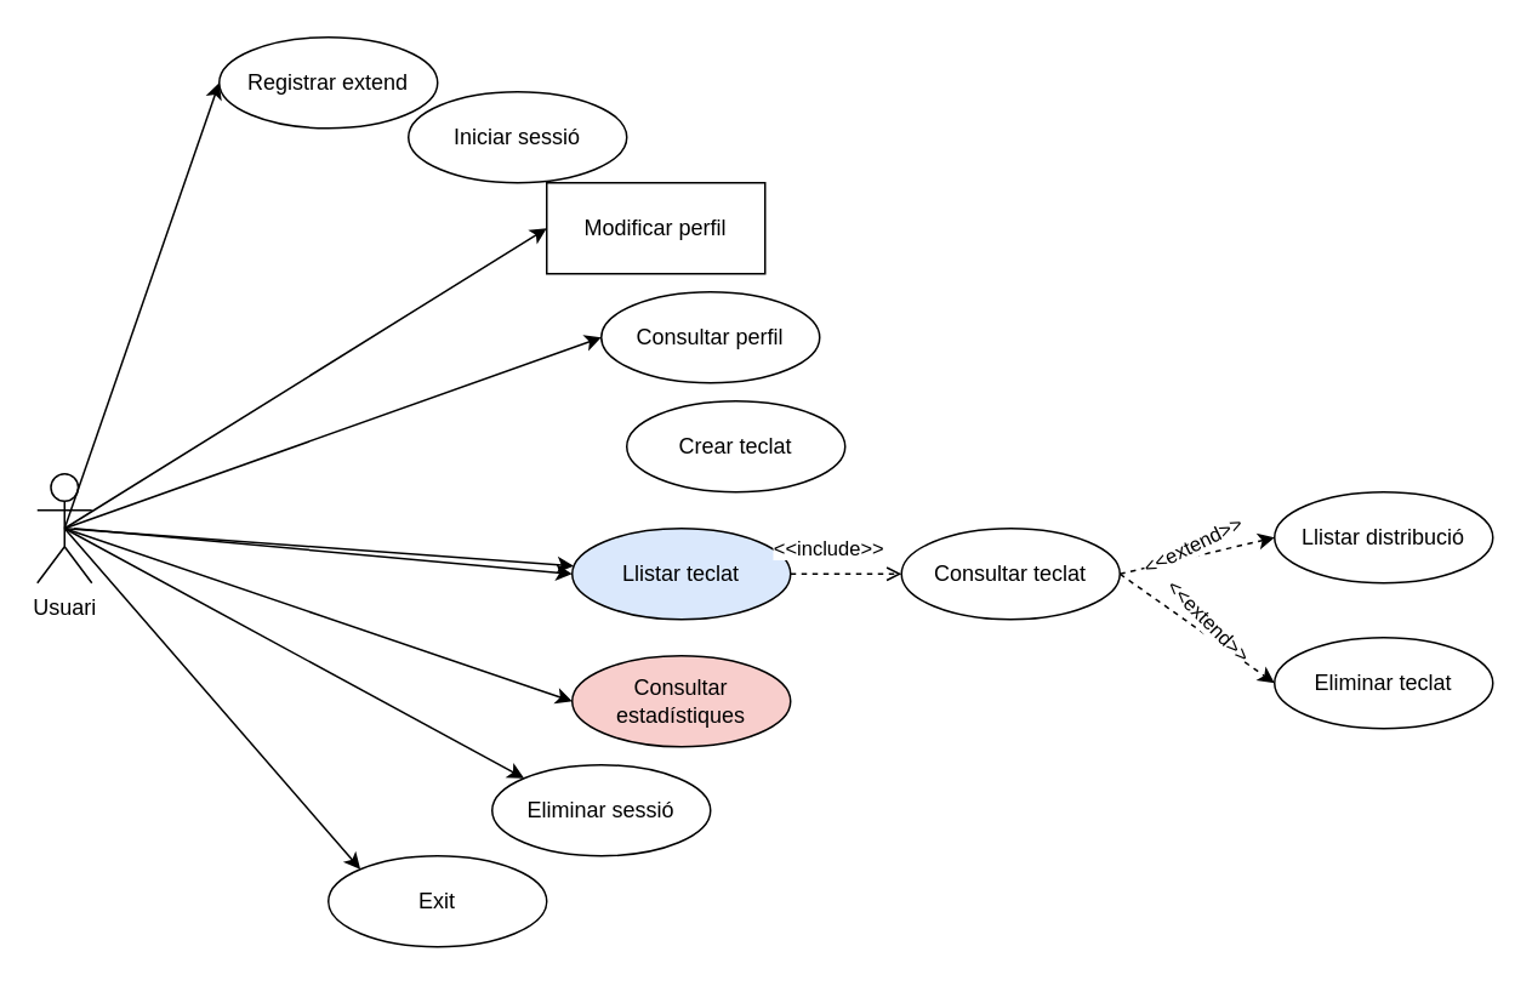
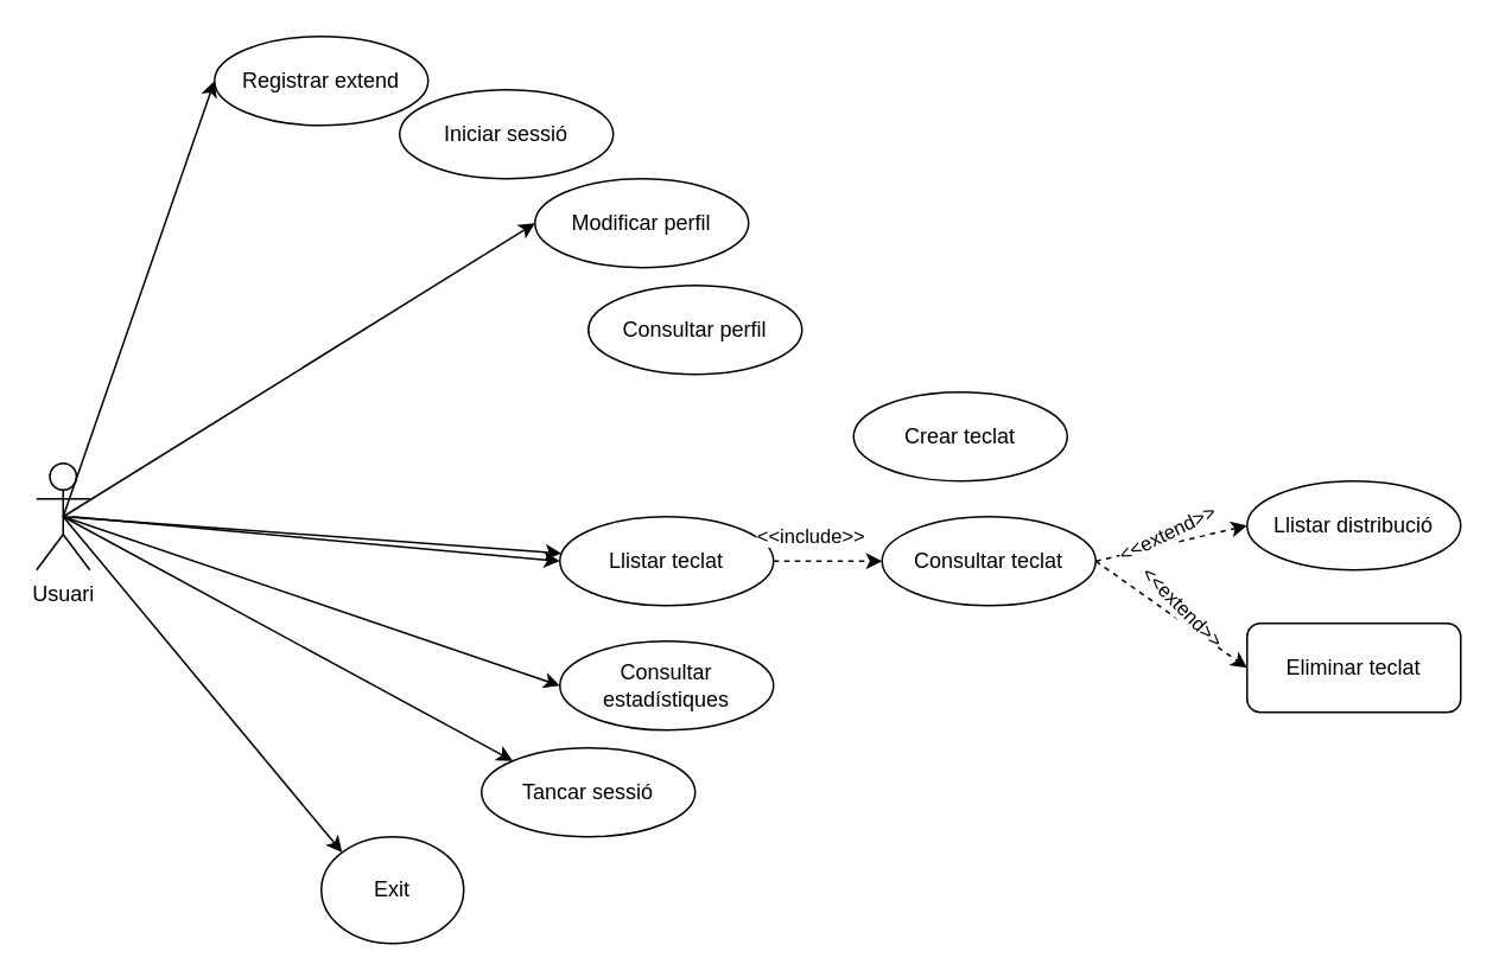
- <mxCell id="5" value="Modificar perfil" style="whiteSpace=wrap;html=1;rounded=0;" vertex="1" parent="1"><mxGeometry x="300" y="100" width="120" height="50" as="geometry" /></mxCell>
+ <mxCell id="5" value="Modificar perfil" style="ellipse;whiteSpace=wrap;html=1;" vertex="1" parent="1"><mxGeometry x="300" y="100" width="120" height="50" as="geometry" /></mxCell>
- <mxCell id="18" value="" style="endArrow=classic;html=1;rounded=0;exitX=0.5;exitY=0.5;exitDx=0;exitDy=0;exitPerimeter=0;entryX=0;entryY=0.5;entryDx=0;entryDy=0;" edge="1" parent="1" source="2" target="14"><mxGeometry width="50" height="50" relative="1" as="geometry"><mxPoint x="45" y="300" as="sourcePoint" /><mxPoint x="160" y="300" as="targetPoint" /></mxGeometry></mxCell>
- <mxCell id="6" value="Crear teclat" style="ellipse;whiteSpace=wrap;html=1;" vertex="1" parent="1"><mxGeometry x="344" y="220" width="120" height="50" as="geometry" /></mxCell>
+ <mxCell id="6" value="Crear teclat" style="ellipse;whiteSpace=wrap;html=1;" vertex="1" parent="1"><mxGeometry x="479" y="220" width="120" height="50" as="geometry" /></mxCell>
- <mxCell id="12" value="Llistar teclat" style="ellipse;whiteSpace=wrap;html=1;fillColor=#dae8fc;" vertex="1" parent="1"><mxGeometry x="314" y="290" width="120" height="50" as="geometry" /></mxCell>
+ <mxCell id="12" value="Llistar teclat" style="ellipse;whiteSpace=wrap;html=1;" vertex="1" parent="1"><mxGeometry x="314" y="290" width="120" height="50" as="geometry" /></mxCell>
- <mxCell id="22" value="" style="endArrow=open;rounded=0;dashed=1;entryX=0;entryY=0.5;entryDx=0;entryDy=0;exitX=1;exitY=0.5;exitDx=0;exitDy=0;fontSize=11;html=1;" edge="1" parent="1" source="12" target="15"><mxGeometry width="50" height="50" relative="1" as="geometry"><mxPoint x="404" y="470" as="sourcePoint" /><mxPoint x="540" y="410" as="targetPoint" /></mxGeometry></mxCell>
+ <mxCell id="22" value="" style="endArrow=classic;rounded=0;dashed=1;entryX=0;entryY=0.5;entryDx=0;entryDy=0;exitX=1;exitY=0.5;exitDx=0;exitDy=0;fontSize=11;html=1;" edge="1" parent="1" source="12" target="15"><mxGeometry width="50" height="50" relative="1" as="geometry"><mxPoint x="404" y="470" as="sourcePoint" /><mxPoint x="540" y="410" as="targetPoint" /></mxGeometry></mxCell>
- <mxCell id="7" value="Eliminar teclat" style="ellipse;whiteSpace=wrap;html=1;" vertex="1" parent="1"><mxGeometry x="700" y="350" width="120" height="50" as="geometry" /></mxCell>
+ <mxCell id="7" value="Eliminar teclat" style="whiteSpace=wrap;html=1;rounded=1;" vertex="1" parent="1"><mxGeometry x="700" y="350" width="120" height="50" as="geometry" /></mxCell>
- <mxCell id="8" value="Consultar estadístiques" style="ellipse;whiteSpace=wrap;html=1;fillColor=#f8cecc;" vertex="1" parent="1"><mxGeometry x="314" y="360" width="120" height="50" as="geometry" /></mxCell>
+ <mxCell id="8" value="Consultar estadístiques" style="ellipse;whiteSpace=wrap;html=1;" vertex="1" parent="1"><mxGeometry x="314" y="360" width="120" height="50" as="geometry" /></mxCell>
- <mxCell id="9" value="Eliminar sessió" style="ellipse;whiteSpace=wrap;html=1;" vertex="1" parent="1"><mxGeometry x="270" y="420" width="120" height="50" as="geometry" /></mxCell>
+ <mxCell id="9" value="Tancar sessió" style="ellipse;whiteSpace=wrap;html=1;" vertex="1" parent="1"><mxGeometry x="270" y="420" width="120" height="50" as="geometry" /></mxCell>
- <mxCell id="28" value="Exit" style="ellipse;whiteSpace=wrap;html=1;" vertex="1" parent="1"><mxGeometry x="180" y="470" width="120" height="50" as="geometry" /></mxCell>
+ <mxCell id="28" value="Exit" style="ellipse;whiteSpace=wrap;html=1;" vertex="1" parent="1"><mxGeometry x="180" y="470" width="80" height="60" as="geometry" /></mxCell>
